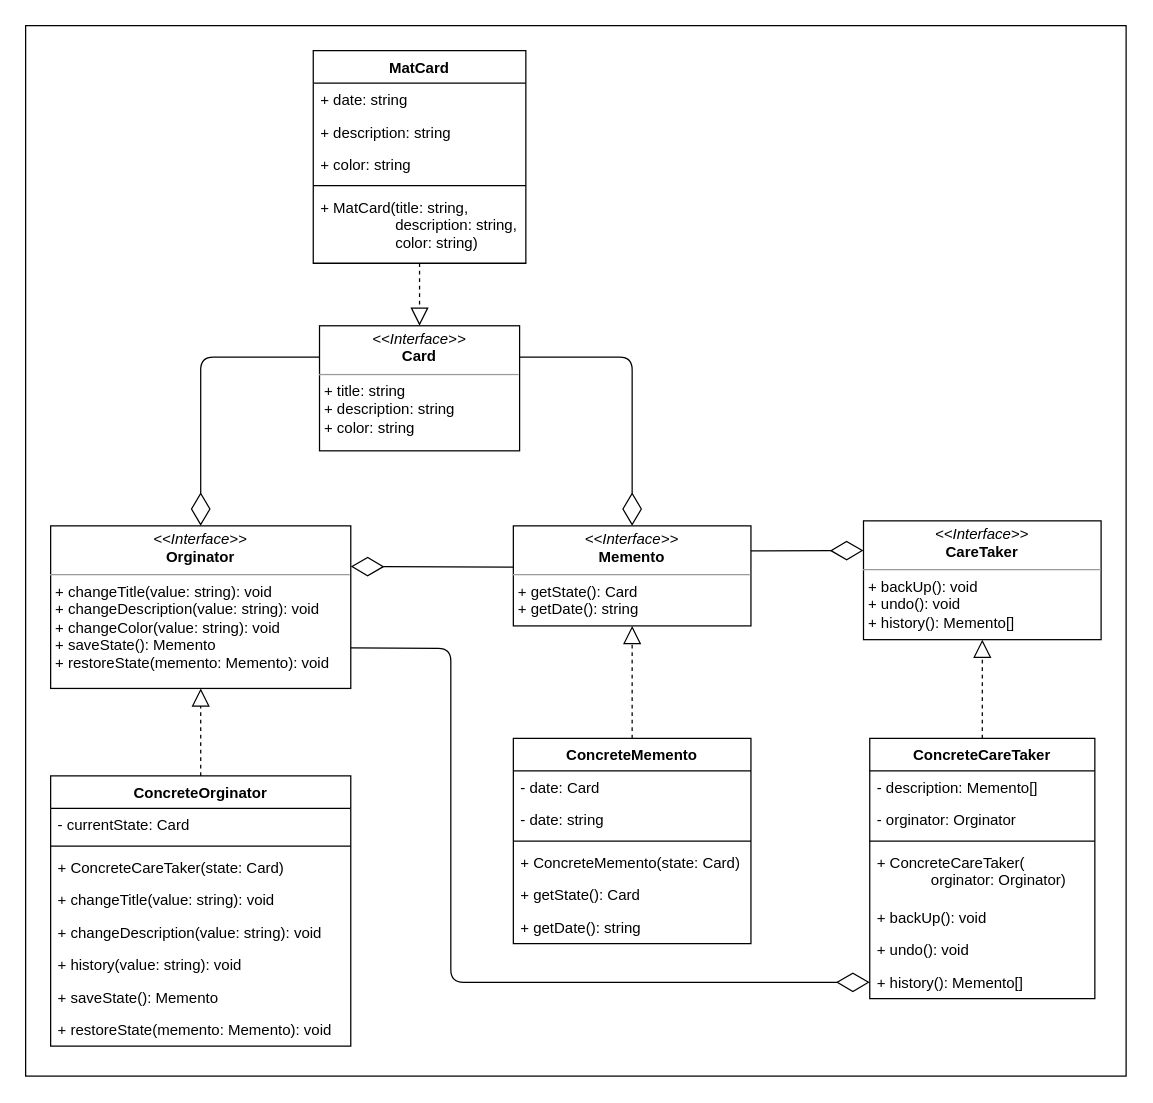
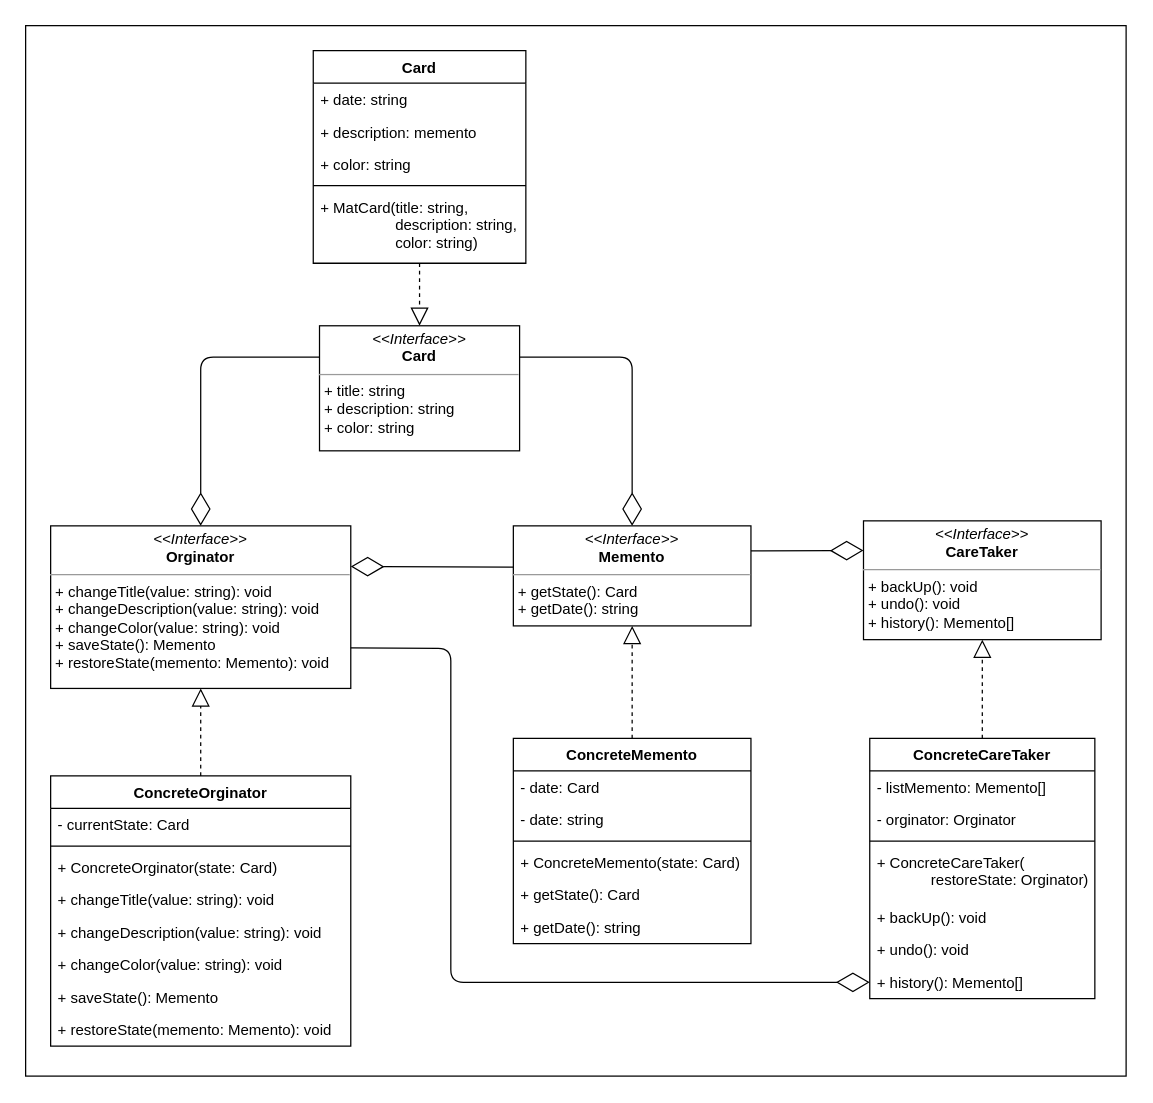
- <mxCell id="25" value="MatCard" style="swimlane;fontStyle=1;align=center;verticalAlign=top;childLayout=stackLayout;horizontal=1;startSize=26;horizontalStack=0;resizeParent=1;resizeParentMax=0;resizeLast=0;collapsible=1;marginBottom=0;" vertex="1" parent="1"><mxGeometry x="250" y="40" width="170" height="170" as="geometry" /></mxCell>
+ <mxCell id="25" value="Card" style="swimlane;fontStyle=1;align=center;verticalAlign=top;childLayout=stackLayout;horizontal=1;startSize=26;horizontalStack=0;resizeParent=1;resizeParentMax=0;resizeLast=0;collapsible=1;marginBottom=0;" vertex="1" parent="1"><mxGeometry x="250" y="40" width="170" height="170" as="geometry" /></mxCell>
- <mxCell id="27" value="+ description: string" style="text;strokeColor=none;fillColor=none;align=left;verticalAlign=top;spacingLeft=4;spacingRight=4;overflow=hidden;rotatable=0;points=[[0,0.5],[1,0.5]];portConstraint=eastwest;" vertex="1" parent="25"><mxGeometry y="52" width="170" height="26" as="geometry" /></mxCell>
+ <mxCell id="27" value="+ description: memento" style="text;strokeColor=none;fillColor=none;align=left;verticalAlign=top;spacingLeft=4;spacingRight=4;overflow=hidden;rotatable=0;points=[[0,0.5],[1,0.5]];portConstraint=eastwest;" vertex="1" parent="25"><mxGeometry y="52" width="170" height="26" as="geometry" /></mxCell>
- <mxCell id="37" value="- description: Memento[]" style="text;strokeColor=none;fillColor=none;align=left;verticalAlign=top;spacingLeft=4;spacingRight=4;overflow=hidden;rotatable=0;points=[[0,0.5],[1,0.5]];portConstraint=eastwest;" vertex="1" parent="36"><mxGeometry y="26" width="180" height="26" as="geometry" /></mxCell>
+ <mxCell id="37" value="- listMemento: Memento[]" style="text;strokeColor=none;fillColor=none;align=left;verticalAlign=top;spacingLeft=4;spacingRight=4;overflow=hidden;rotatable=0;points=[[0,0.5],[1,0.5]];portConstraint=eastwest;" vertex="1" parent="36"><mxGeometry y="26" width="180" height="26" as="geometry" /></mxCell>
- <mxCell id="40" value="+ ConcreteCareTaker(&#10;             orginator: Orginator)" style="text;strokeColor=none;fillColor=none;align=left;verticalAlign=top;spacingLeft=4;spacingRight=4;overflow=hidden;rotatable=0;points=[[0,0.5],[1,0.5]];portConstraint=eastwest;" vertex="1" parent="36"><mxGeometry y="86" width="180" height="44" as="geometry" /></mxCell>
+ <mxCell id="40" value="+ ConcreteCareTaker(&#10;             restoreState: Orginator)" style="text;strokeColor=none;fillColor=none;align=left;verticalAlign=top;spacingLeft=4;spacingRight=4;overflow=hidden;rotatable=0;points=[[0,0.5],[1,0.5]];portConstraint=eastwest;" vertex="1" parent="36"><mxGeometry y="86" width="180" height="44" as="geometry" /></mxCell>
- <mxCell id="7" value="+ ConcreteCareTaker(state: Card)" style="text;strokeColor=none;fillColor=none;align=left;verticalAlign=top;spacingLeft=4;spacingRight=4;overflow=hidden;rotatable=0;points=[[0,0.5],[1,0.5]];portConstraint=eastwest;" vertex="1" parent="4"><mxGeometry y="60" width="240" height="26" as="geometry" /></mxCell>
+ <mxCell id="7" value="+ ConcreteOrginator(state: Card)" style="text;strokeColor=none;fillColor=none;align=left;verticalAlign=top;spacingLeft=4;spacingRight=4;overflow=hidden;rotatable=0;points=[[0,0.5],[1,0.5]];portConstraint=eastwest;" vertex="1" parent="4"><mxGeometry y="60" width="240" height="26" as="geometry" /></mxCell>
- <mxCell id="10" value="+ history(value: string): void" style="text;strokeColor=none;fillColor=none;align=left;verticalAlign=top;spacingLeft=4;spacingRight=4;overflow=hidden;rotatable=0;points=[[0,0.5],[1,0.5]];portConstraint=eastwest;" vertex="1" parent="4"><mxGeometry y="138" width="240" height="26" as="geometry" /></mxCell>
+ <mxCell id="10" value="+ changeColor(value: string): void" style="text;strokeColor=none;fillColor=none;align=left;verticalAlign=top;spacingLeft=4;spacingRight=4;overflow=hidden;rotatable=0;points=[[0,0.5],[1,0.5]];portConstraint=eastwest;" vertex="1" parent="4"><mxGeometry y="138" width="240" height="26" as="geometry" /></mxCell>
